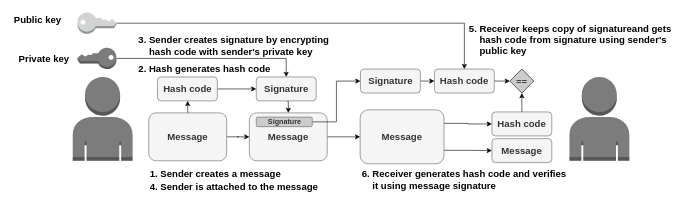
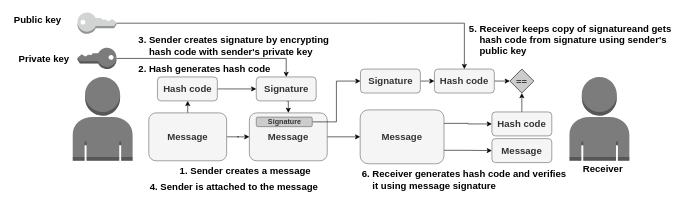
+ <mxCell id="3" value="Receiver" style="text;html=1;align=center;verticalAlign=middle;resizable=0;points=[];;autosize=1;fontSize=16;fontStyle=1" vertex="1" parent="1"><mxGeometry x="964.5" y="272" width="80" height="20" as="geometry" /></mxCell>
- <mxCell id="25" value="&lt;font style=&quot;font-size: 16px;&quot;&gt;1. Sender creates a message&lt;/font&gt;" style="text;html=1;align=left;verticalAlign=middle;resizable=0;points=[];autosize=1;fontSize=16;fontStyle=1" vertex="1" parent="1"><mxGeometry x="247" y="280" width="230" height="20" as="geometry" /></mxCell>
+ <mxCell id="25" value="&lt;font style=&quot;font-size: 16px;&quot;&gt;1. Sender creates a message&lt;/font&gt;" style="text;html=1;align=left;verticalAlign=middle;resizable=0;points=[];autosize=1;fontSize=16;fontStyle=1" vertex="1" parent="1"><mxGeometry x="297" y="275" width="230" height="20" as="geometry" /></mxCell>
